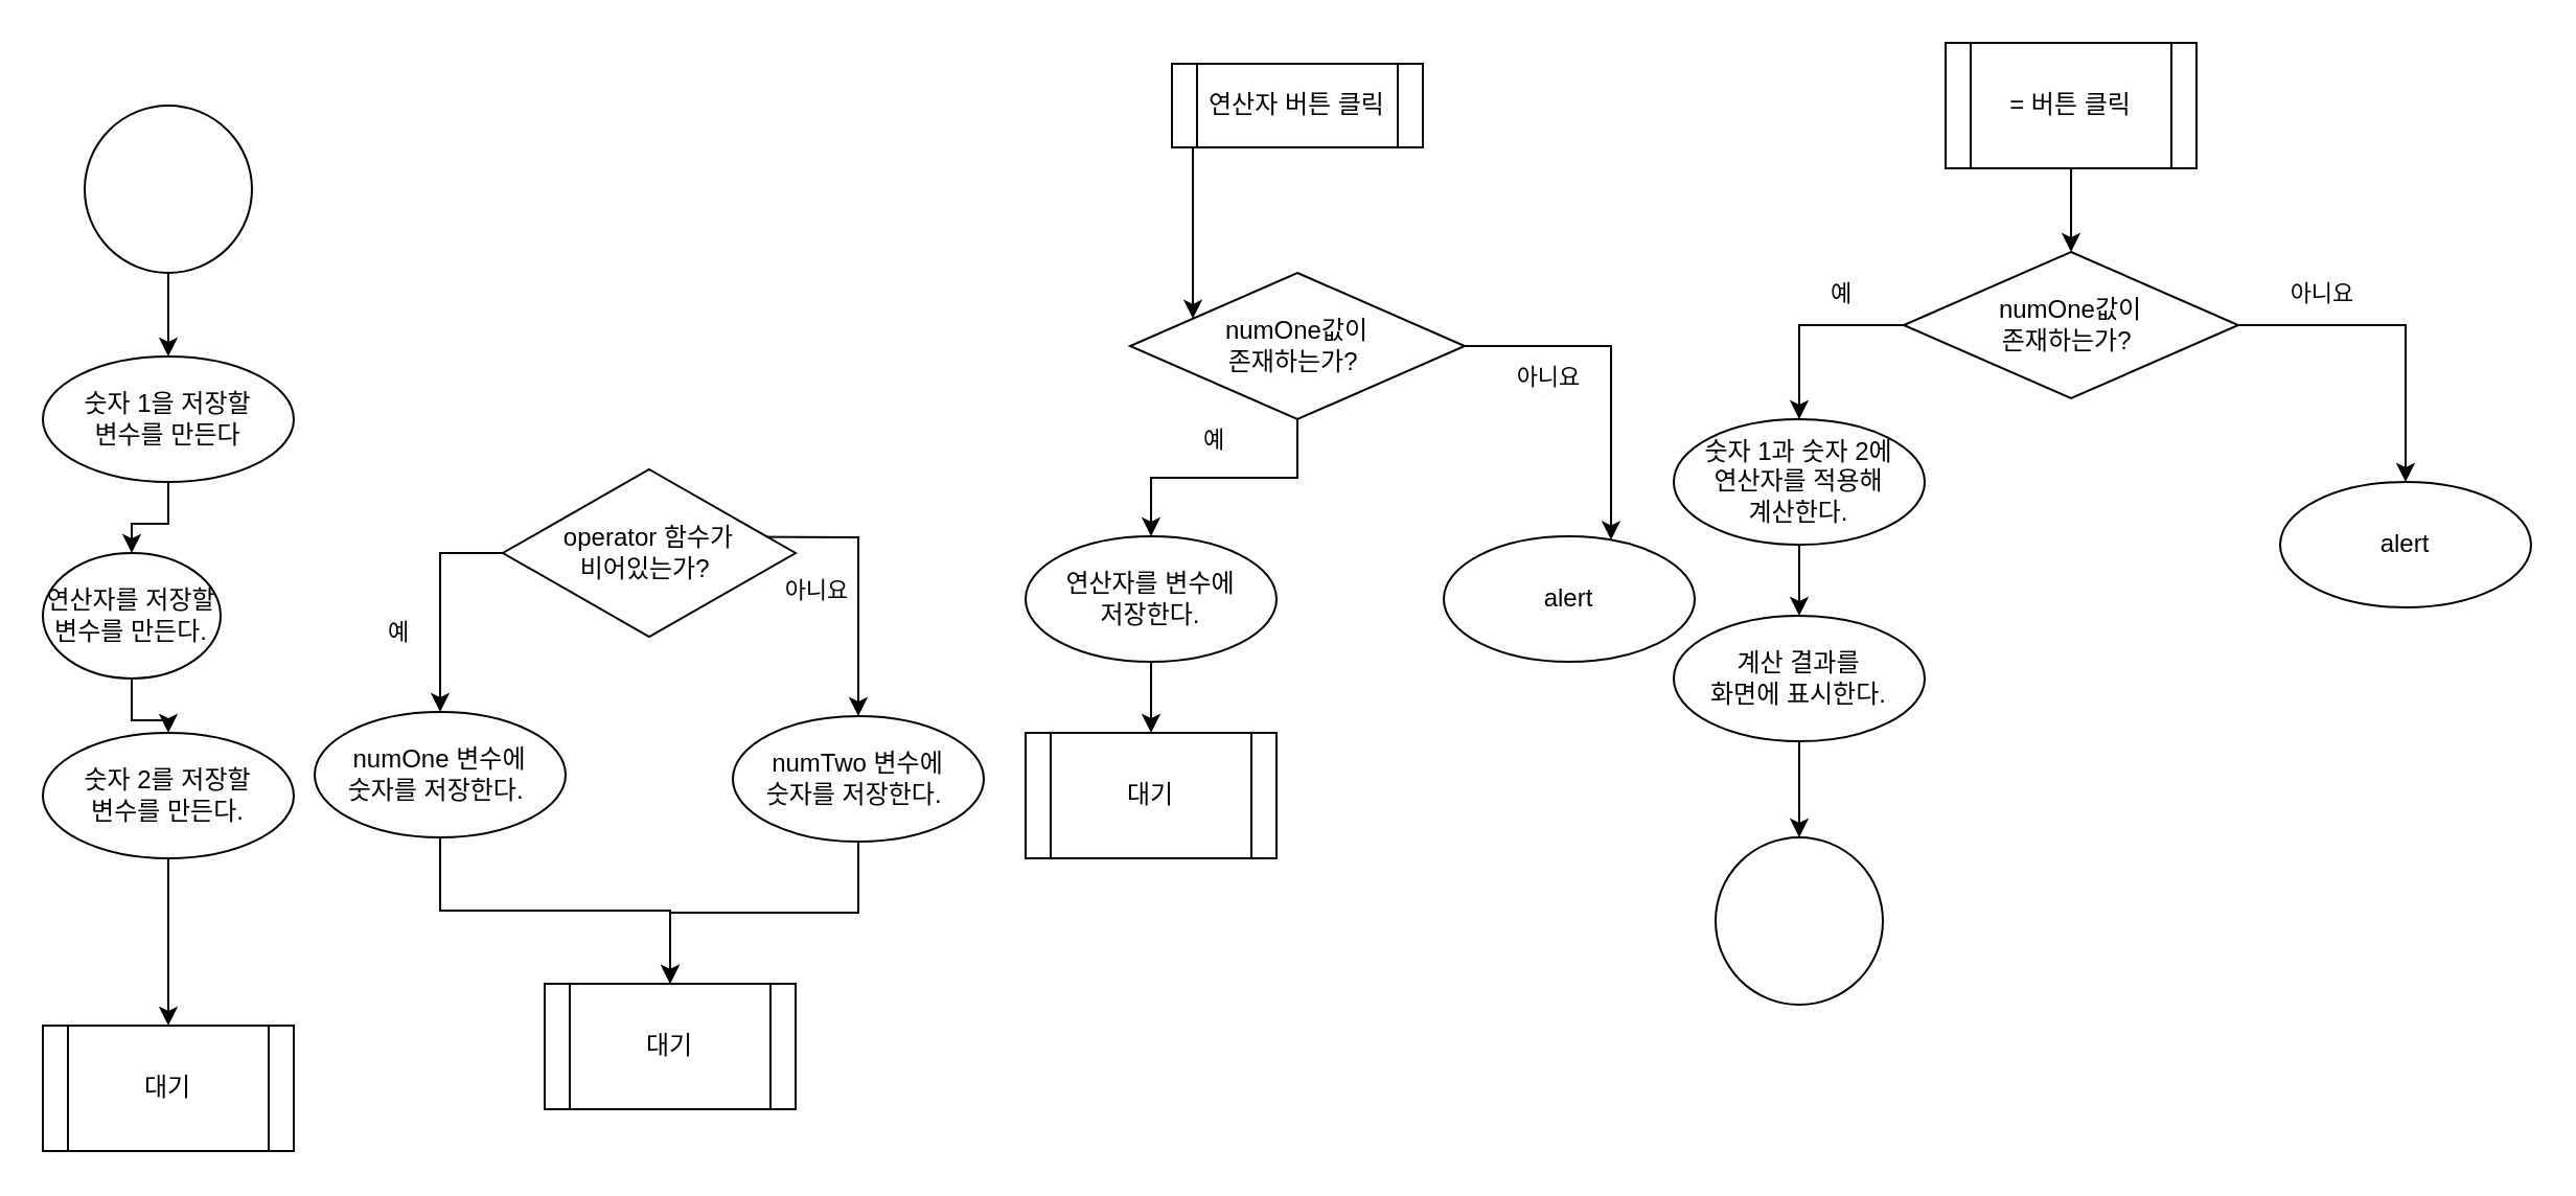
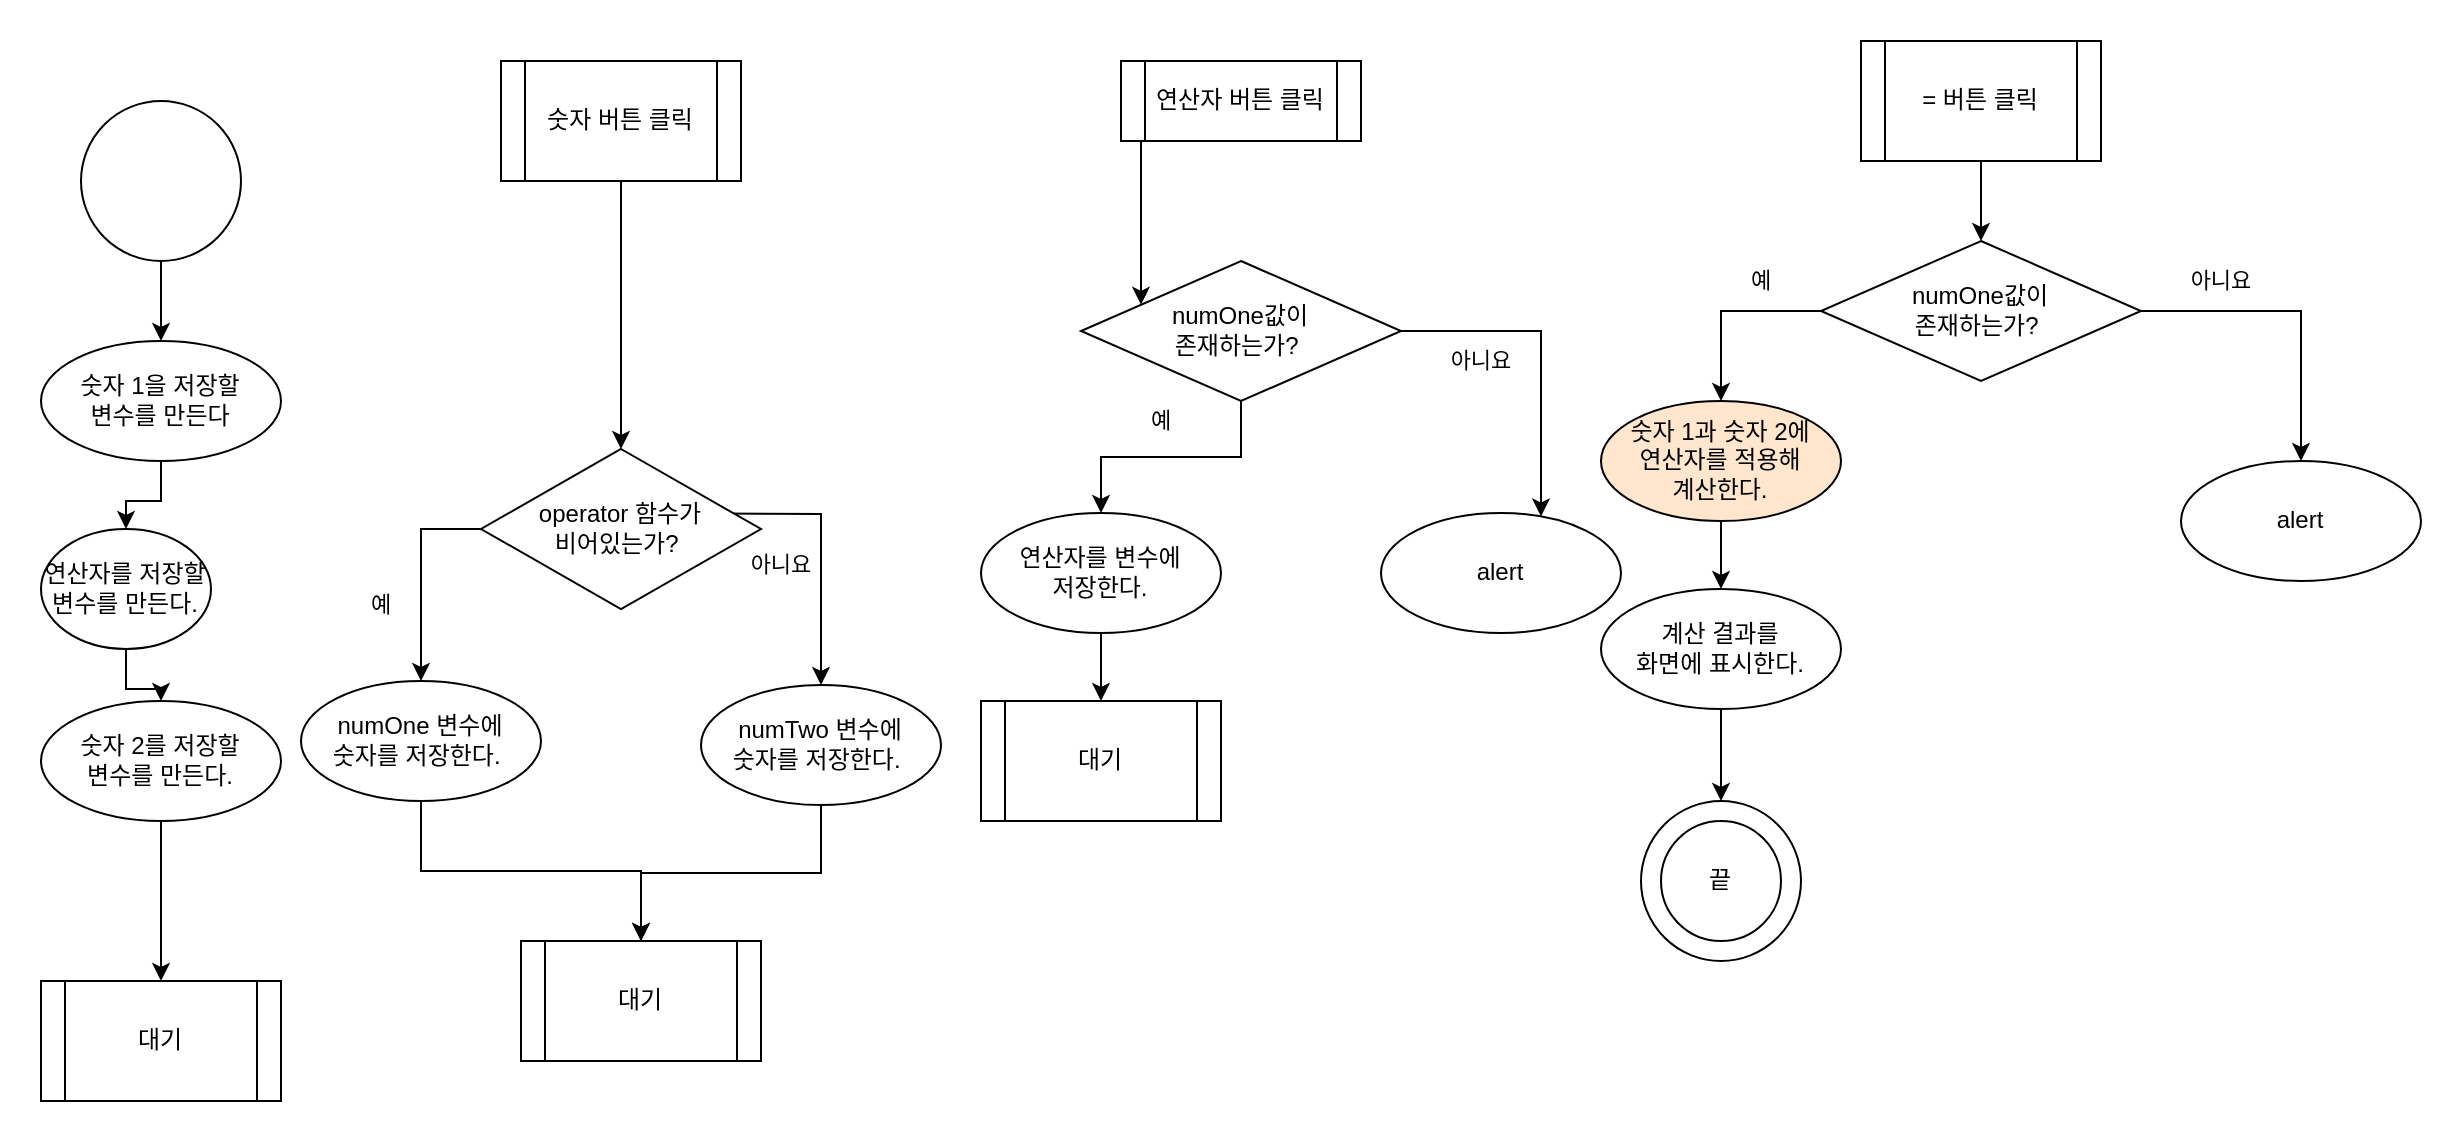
+ <mxCell id="12" value="숫자 버튼 클릭" style="shape=process;whiteSpace=wrap;html=1;backgroundOutline=1;" vertex="1" parent="1"><mxGeometry x="250" y="30" width="120" height="60" as="geometry" /></mxCell>
+ <mxCell id="13" value="" style="edgeStyle=orthogonalEdgeStyle;rounded=0;orthogonalLoop=1;jettySize=auto;html=1;exitX=0.5;exitY=1;exitDx=0;exitDy=0;" edge="1" parent="1" source="12" target="30"><mxGeometry relative="1" as="geometry"><mxPoint x="310" y="200" as="sourcePoint" /></mxGeometry></mxCell>
- <mxCell id="22" value="숫자 1과 숫자 2에&lt;br&gt;연산자를 적용해&lt;br&gt;계산한다." style="ellipse;whiteSpace=wrap;html=1;" vertex="1" parent="1"><mxGeometry x="800" y="200" width="120" height="60" as="geometry" /></mxCell>
+ <mxCell id="22" value="숫자 1과 숫자 2에&lt;br&gt;연산자를 적용해&lt;br&gt;계산한다." style="ellipse;whiteSpace=wrap;html=1;fillColor=#ffe6cc;" vertex="1" parent="1"><mxGeometry x="800" y="200" width="120" height="60" as="geometry" /></mxCell>
+ <mxCell id="27" value="끝" style="ellipse;whiteSpace=wrap;html=1;aspect=fixed;" vertex="1" parent="25"><mxGeometry x="10" y="10" width="60" height="60" as="geometry" /></mxCell>
